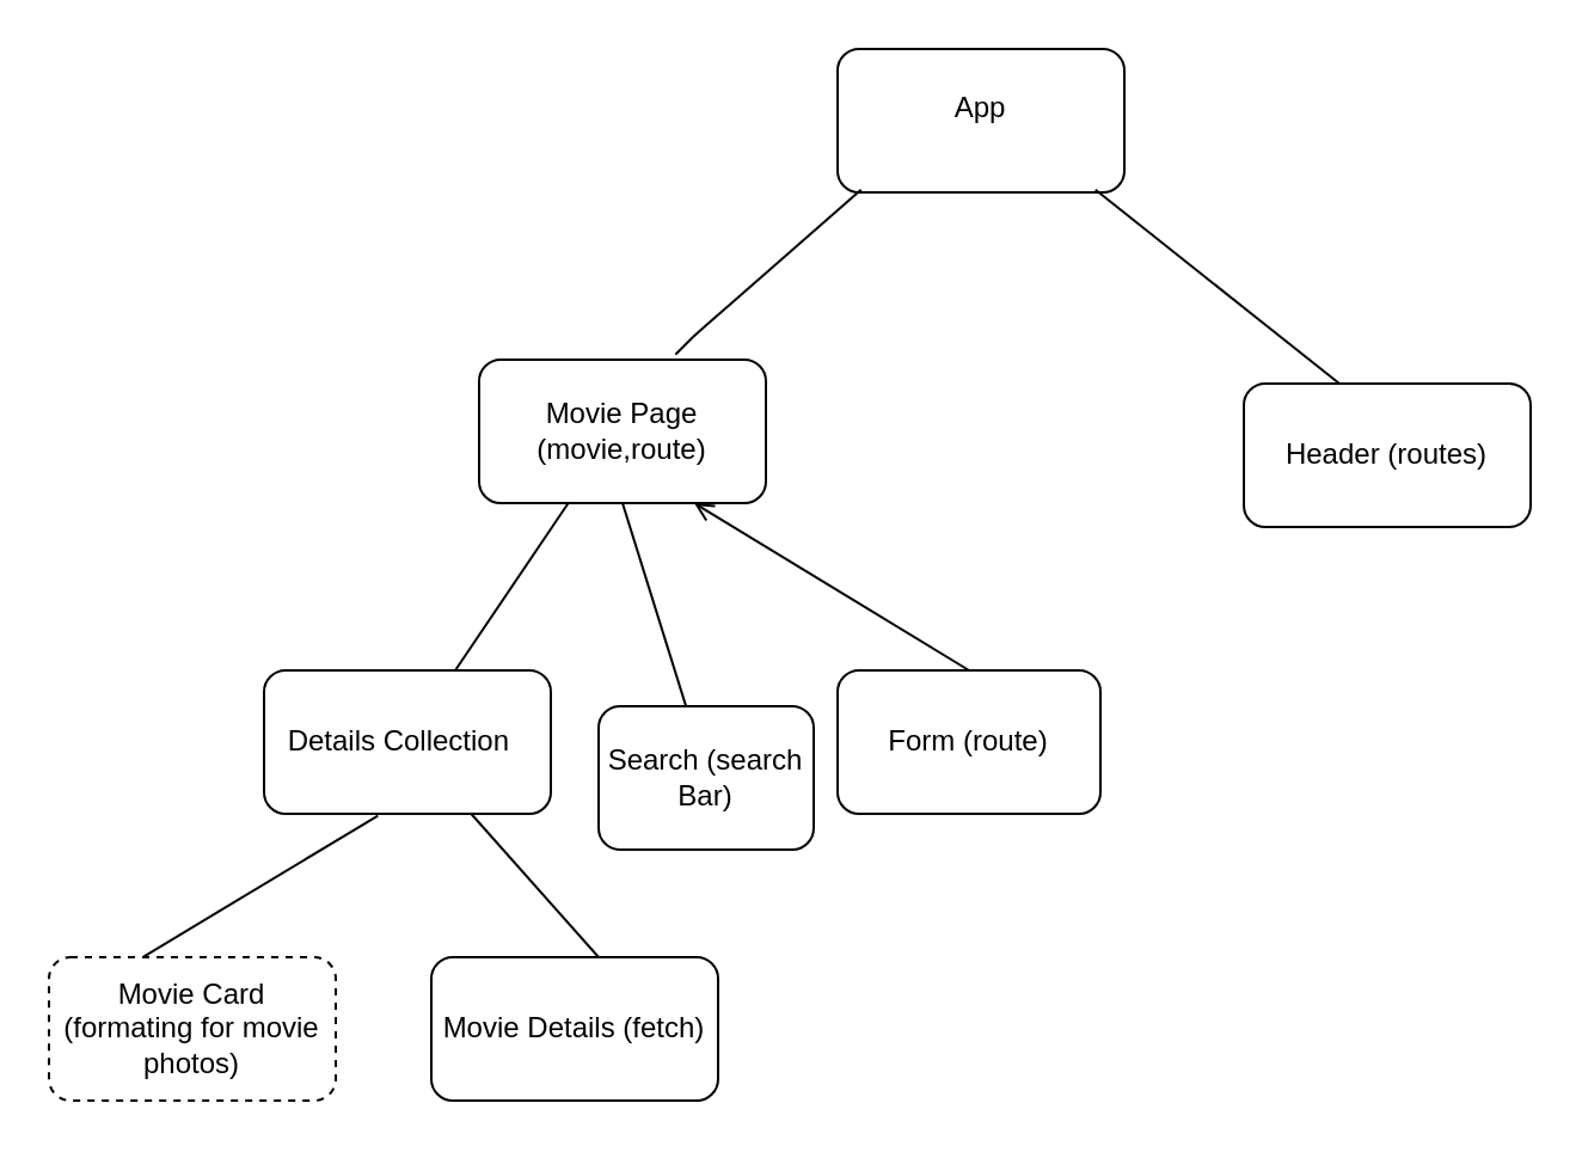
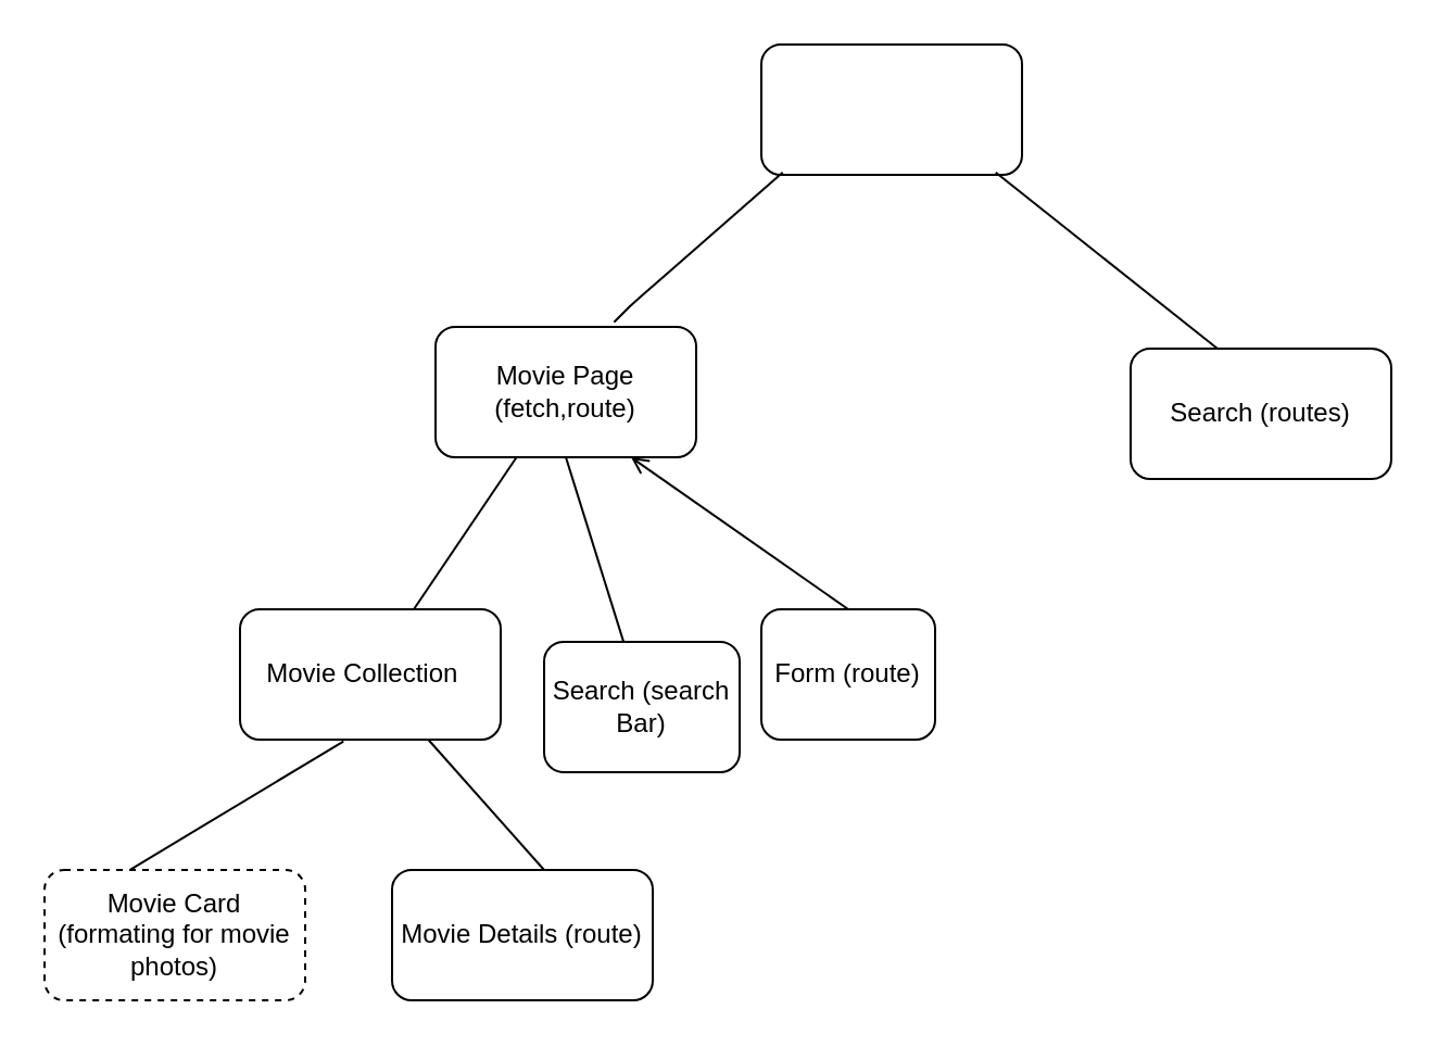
- <mxCell id="3" value="App" style="text;html=1;strokeColor=none;fillColor=none;align=center;verticalAlign=middle;whiteSpace=wrap;rounded=0;" parent="1" vertex="1"><mxGeometry x="380" y="30" width="60" height="30" as="geometry" /></mxCell>
- <mxCell id="6" value="Movie Page (movie,route)" style="rounded=1;whiteSpace=wrap;html=1;" parent="1" vertex="1"><mxGeometry x="200" y="150" width="120" height="60" as="geometry" /></mxCell>
+ <mxCell id="6" value="Movie Page (fetch,route)" style="rounded=1;whiteSpace=wrap;html=1;" parent="1" vertex="1"><mxGeometry x="200" y="150" width="120" height="60" as="geometry" /></mxCell>
- <mxCell id="7" value="Header (routes)" style="rounded=1;whiteSpace=wrap;html=1;" parent="1" vertex="1"><mxGeometry x="520" y="160" width="120" height="60" as="geometry" /></mxCell>
+ <mxCell id="7" value="Search (routes)" style="rounded=1;whiteSpace=wrap;html=1;" parent="1" vertex="1"><mxGeometry x="520" y="160" width="120" height="60" as="geometry" /></mxCell>
- <mxCell id="9" value="Details Collection&amp;nbsp;&amp;nbsp;" style="rounded=1;whiteSpace=wrap;html=1;" parent="1" vertex="1"><mxGeometry x="110" y="280" width="120" height="60" as="geometry" /></mxCell>
+ <mxCell id="9" value="Movie Collection&amp;nbsp;&amp;nbsp;" style="rounded=1;whiteSpace=wrap;html=1;" parent="1" vertex="1"><mxGeometry x="110" y="280" width="120" height="60" as="geometry" /></mxCell>
- <mxCell id="12" value="Form (route)" style="rounded=1;whiteSpace=wrap;html=1;" vertex="1" parent="1"><mxGeometry x="350" y="280" width="110" height="60" as="geometry" /></mxCell>
+ <mxCell id="12" value="Form (route)" style="rounded=1;whiteSpace=wrap;html=1;" vertex="1" parent="1"><mxGeometry x="350" y="280" width="80" height="60" as="geometry" /></mxCell>
- <mxCell id="17" value="Movie Details (fetch)" style="rounded=1;whiteSpace=wrap;html=1;" vertex="1" parent="1"><mxGeometry x="180" y="400" width="120" height="60" as="geometry" /></mxCell>
+ <mxCell id="17" value="Movie Details (route)" style="rounded=1;whiteSpace=wrap;html=1;" vertex="1" parent="1"><mxGeometry x="180" y="400" width="120" height="60" as="geometry" /></mxCell>
